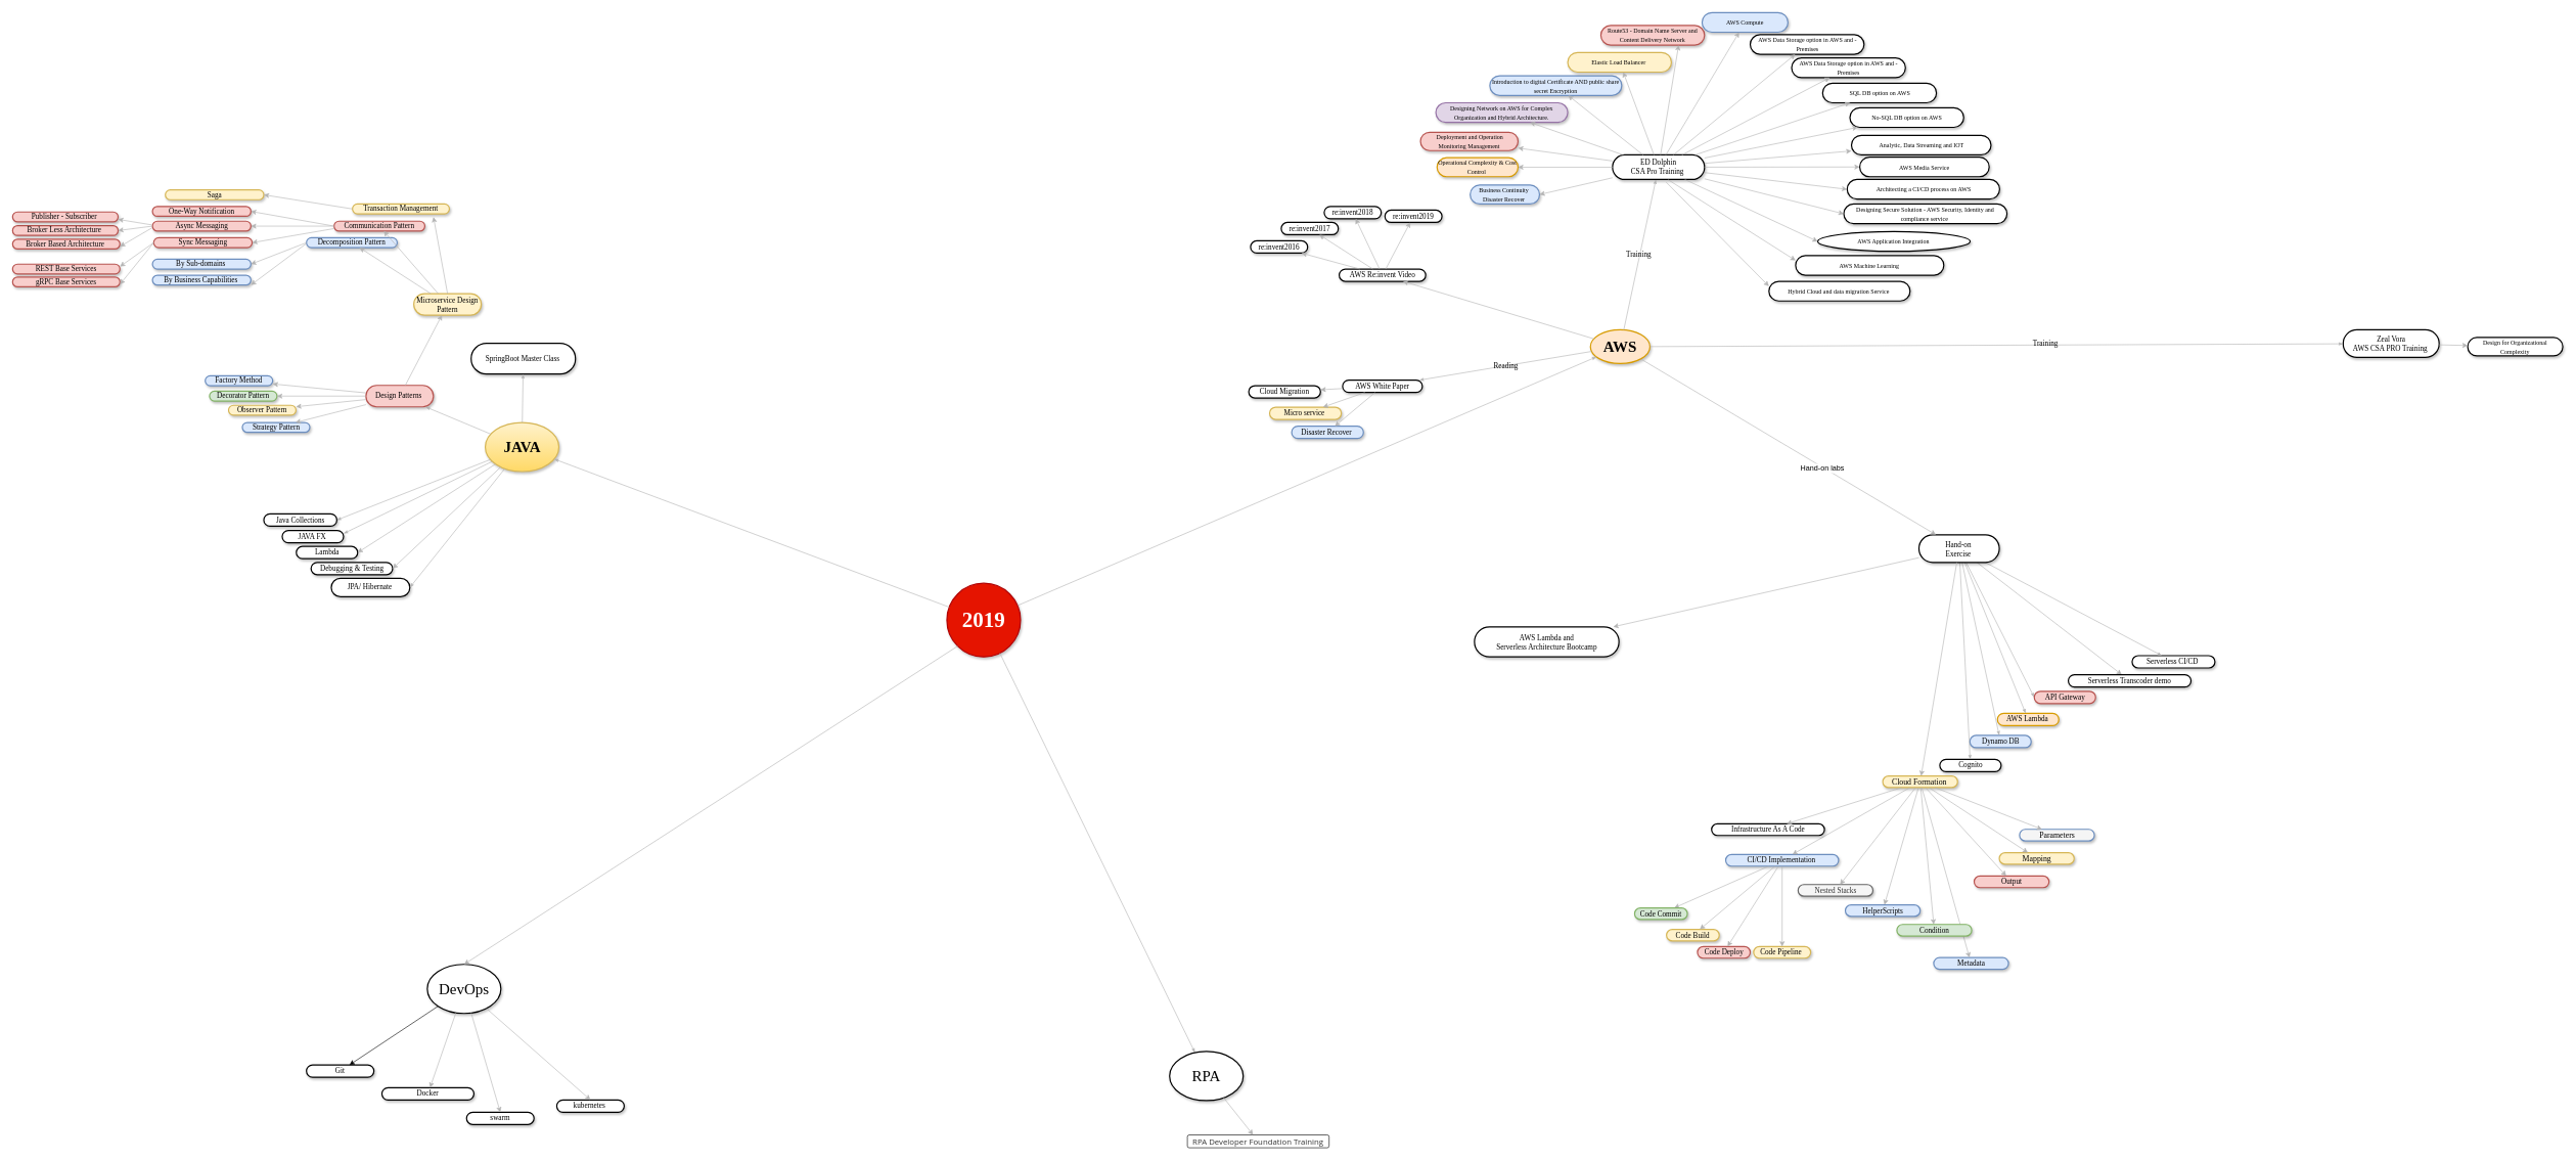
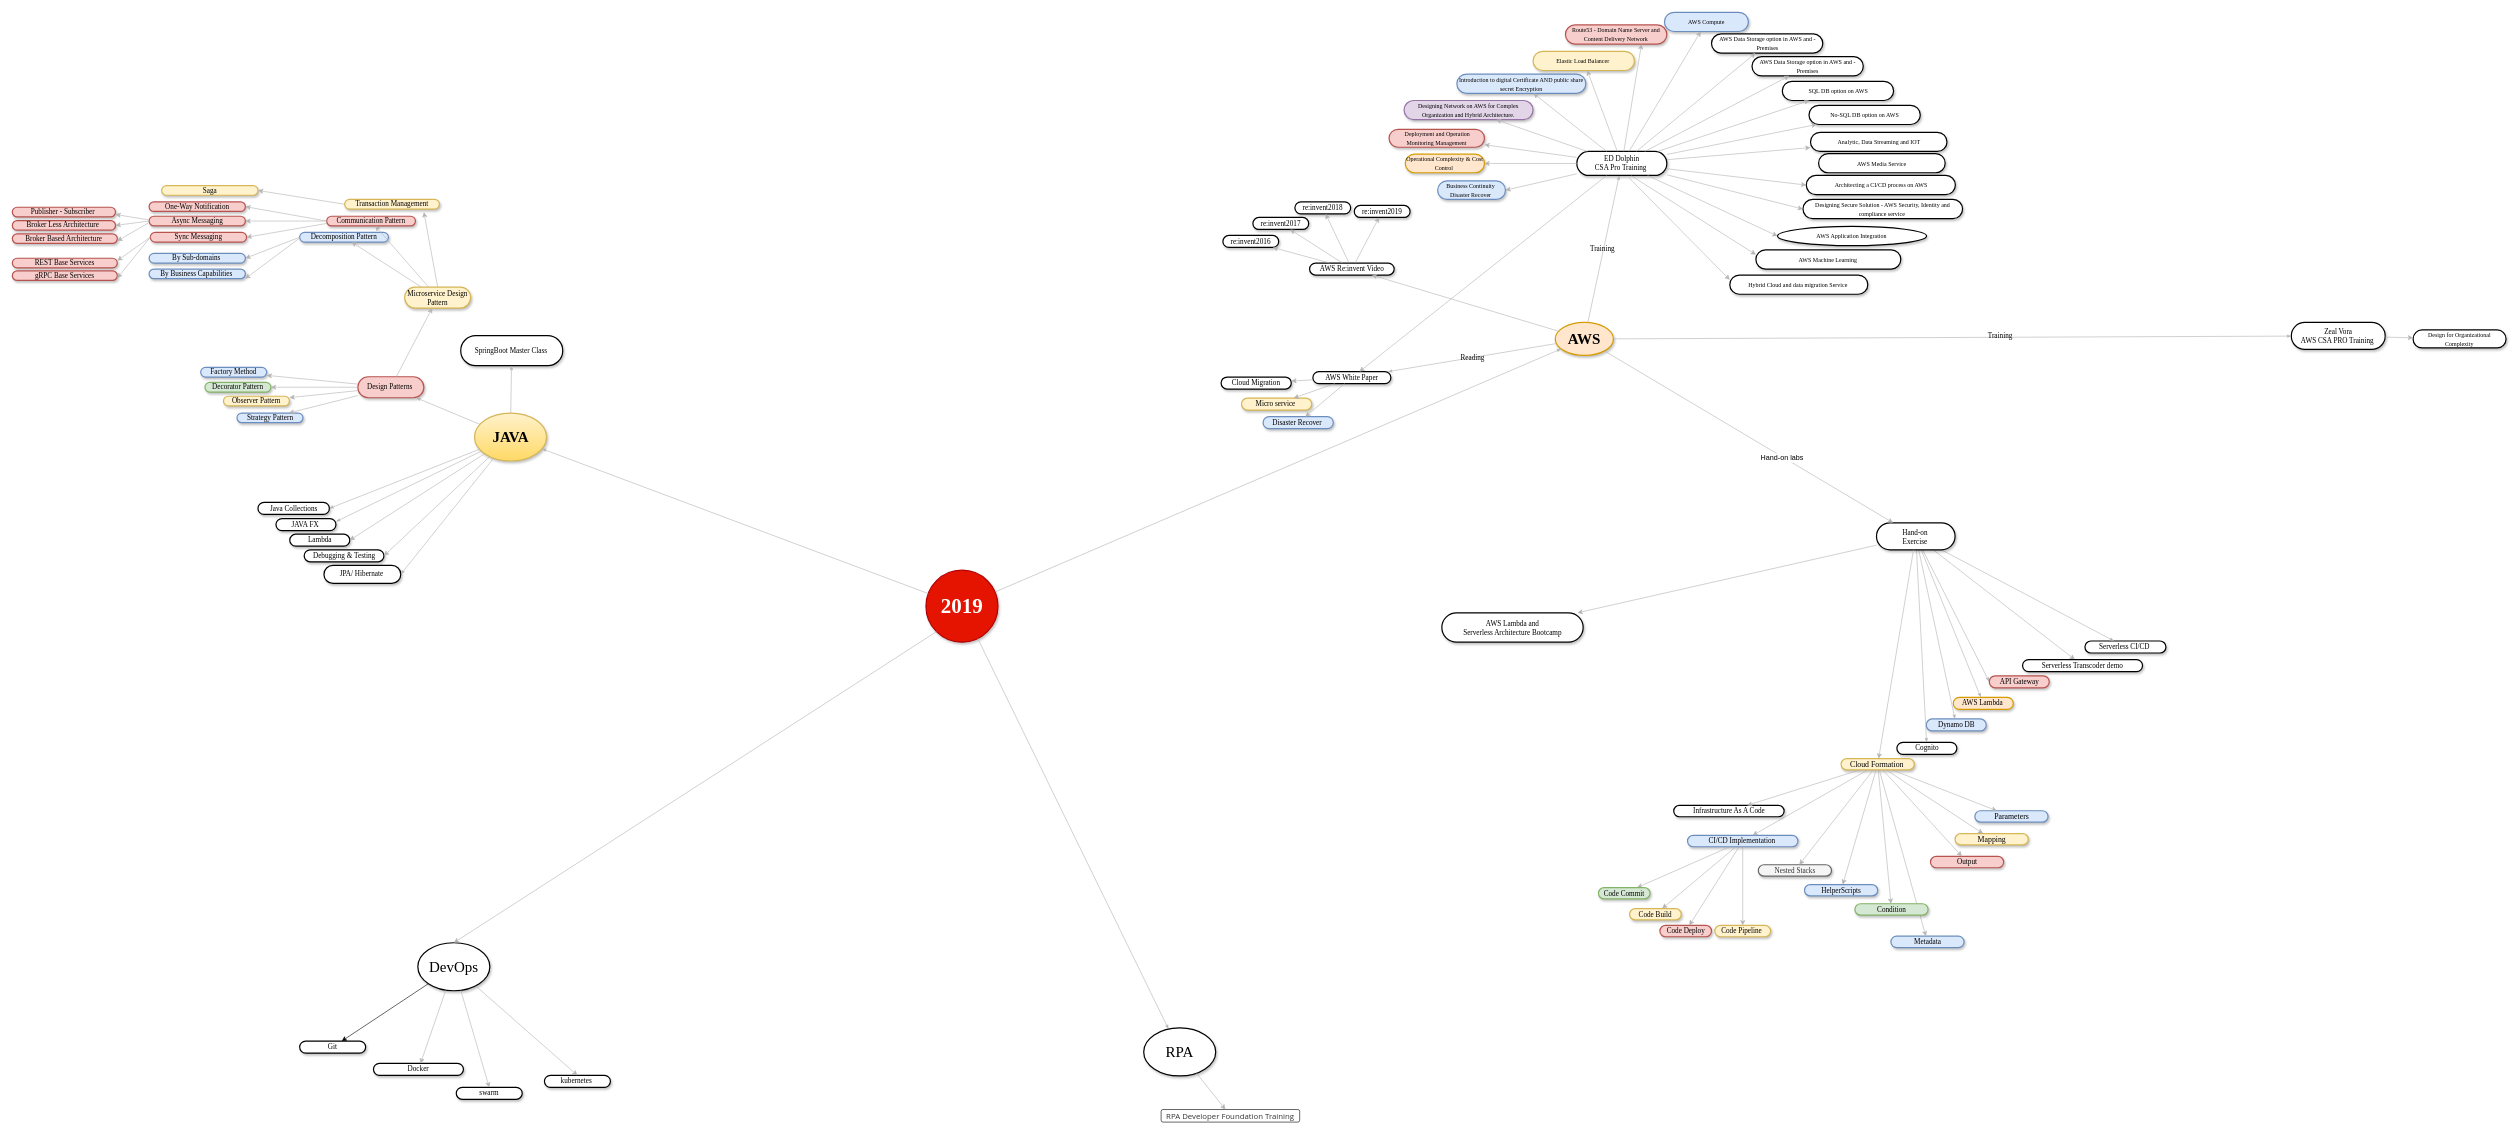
- <mxCell id="140" value="" style="endArrow=classic;html=1;strokeColor=#B3B3B3;" parent="1" source="10" target="138" edge="1"><mxGeometry width="50" height="50" relative="1" as="geometry"><mxPoint x="2849" y="375" as="sourcePoint" /><mxPoint x="2899" y="325" as="targetPoint" /></mxGeometry></mxCell>
+ <mxCell id="140" value="" style="endArrow=classic;html=1;strokeColor=#B3B3B3;" parent="1" source="10" target="9" edge="1"><mxGeometry width="50" height="50" relative="1" as="geometry"><mxPoint x="2849" y="375" as="sourcePoint" /><mxPoint x="2899" y="325" as="targetPoint" /></mxGeometry></mxCell>
- <mxCell id="88" value="&lt;span style=&quot;font-size: 13px;&quot;&gt;&lt;font style=&quot;font-size: 13px;&quot;&gt;Parameters&lt;/font&gt;&lt;/span&gt;" style="whiteSpace=wrap;html=1;rounded=1;shadow=1;comic=0;labelBackgroundColor=none;strokeWidth=2;fontFamily=Verdana;fontSize=13;align=center;arcSize=50;fillColor=#f5f5f5;strokeColor=#6c8ebf;" parent="1" vertex="1"><mxGeometry x="3291.5" y="1351" width="122" height="19" as="geometry" /></mxCell>
+ <mxCell id="88" value="&lt;span style=&quot;font-size: 13px;&quot;&gt;&lt;font style=&quot;font-size: 13px;&quot;&gt;Parameters&lt;/font&gt;&lt;/span&gt;" style="whiteSpace=wrap;html=1;rounded=1;shadow=1;comic=0;labelBackgroundColor=none;strokeWidth=2;fontFamily=Verdana;fontSize=13;align=center;arcSize=50;fillColor=#dae8fc;strokeColor=#6c8ebf;" parent="1" vertex="1"><mxGeometry x="3291.5" y="1351" width="122" height="19" as="geometry" /></mxCell>
